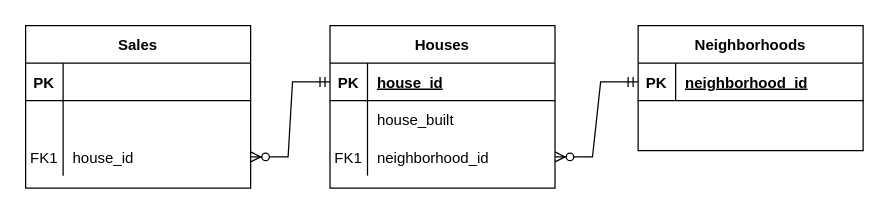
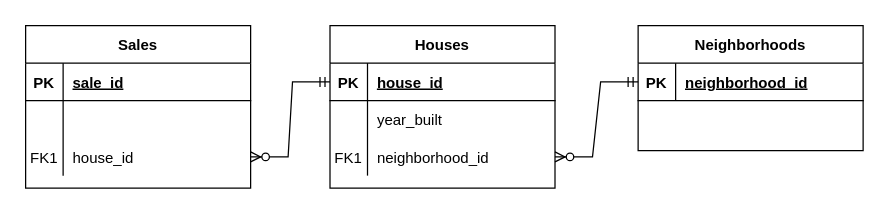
+ <mxCell id="15" value="sale_id" style="shape=partialRectangle;connectable=0;fillColor=none;top=0;left=0;bottom=0;right=0;align=left;spacingLeft=6;fontStyle=5;overflow=hidden;" parent="13" vertex="1"><mxGeometry x="30" width="150" height="30" as="geometry"><mxRectangle width="150" height="30" as="alternateBounds" /></mxGeometry></mxCell>
- <mxCell id="8" value="house_built" style="shape=partialRectangle;connectable=0;fillColor=none;top=0;left=0;bottom=0;right=0;align=left;spacingLeft=6;overflow=hidden;" parent="6" vertex="1"><mxGeometry x="30" width="150" height="30" as="geometry"><mxRectangle width="150" height="30" as="alternateBounds" /></mxGeometry></mxCell>
+ <mxCell id="8" value="year_built" style="shape=partialRectangle;connectable=0;fillColor=none;top=0;left=0;bottom=0;right=0;align=left;spacingLeft=6;overflow=hidden;" parent="6" vertex="1"><mxGeometry x="30" width="150" height="30" as="geometry"><mxRectangle width="150" height="30" as="alternateBounds" /></mxGeometry></mxCell>
